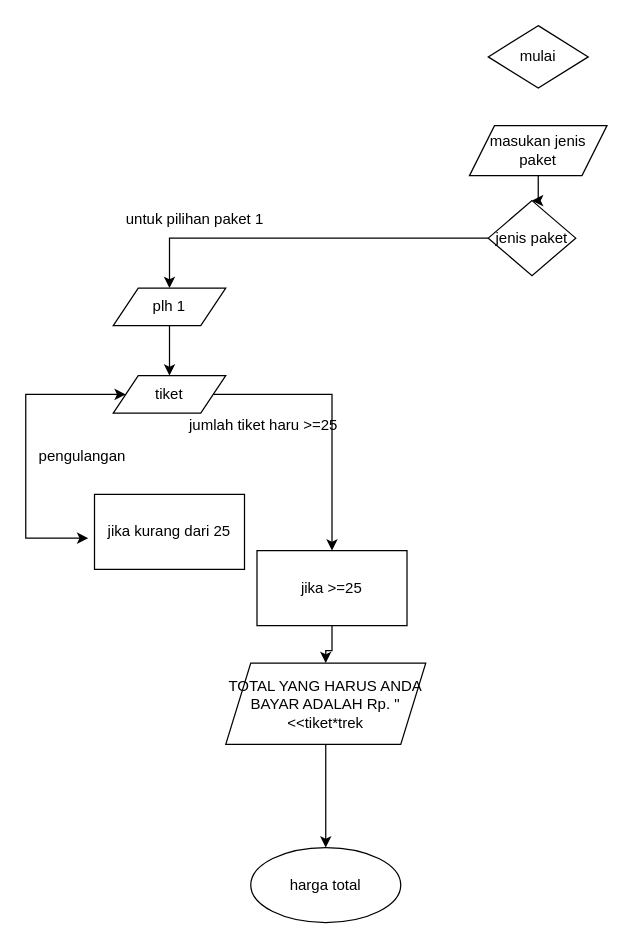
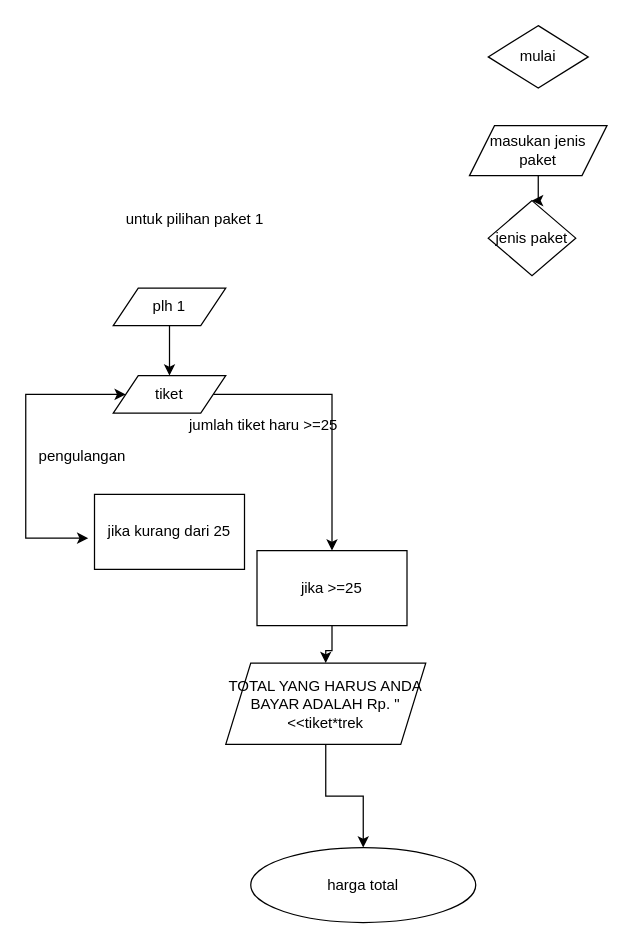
- <mxCell id="5" value="" style="edgeStyle=orthogonalEdgeStyle;rounded=0;orthogonalLoop=1;jettySize=auto;html=1;" edge="1" parent="1" source="6" target="8"><mxGeometry relative="1" as="geometry" /></mxCell>
- <mxCell id="20" value="harga total" style="ellipse;whiteSpace=wrap;html=1;" vertex="1" parent="1"><mxGeometry x="200" y="677.5" width="120" height="60" as="geometry" /></mxCell>
+ <mxCell id="20" value="harga total" style="ellipse;whiteSpace=wrap;html=1;" vertex="1" parent="1"><mxGeometry x="200" y="677.5" width="180" height="60" as="geometry" /></mxCell>
